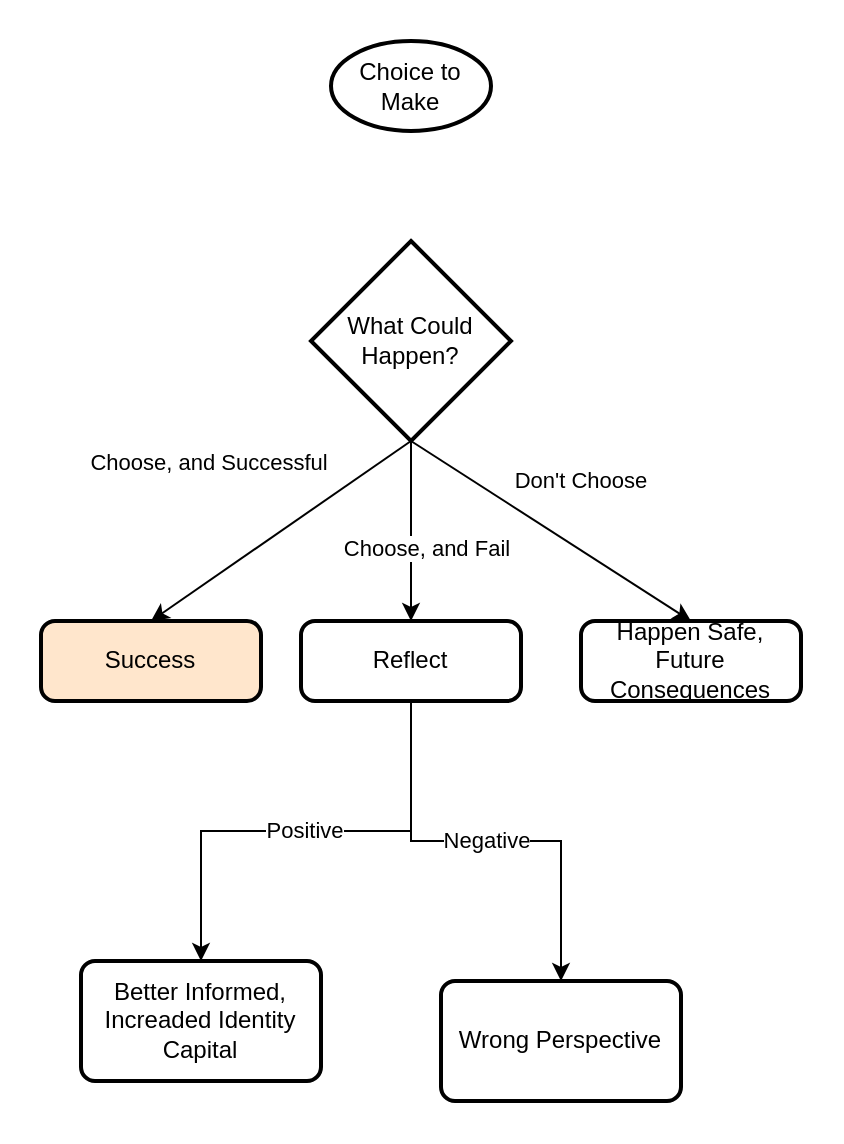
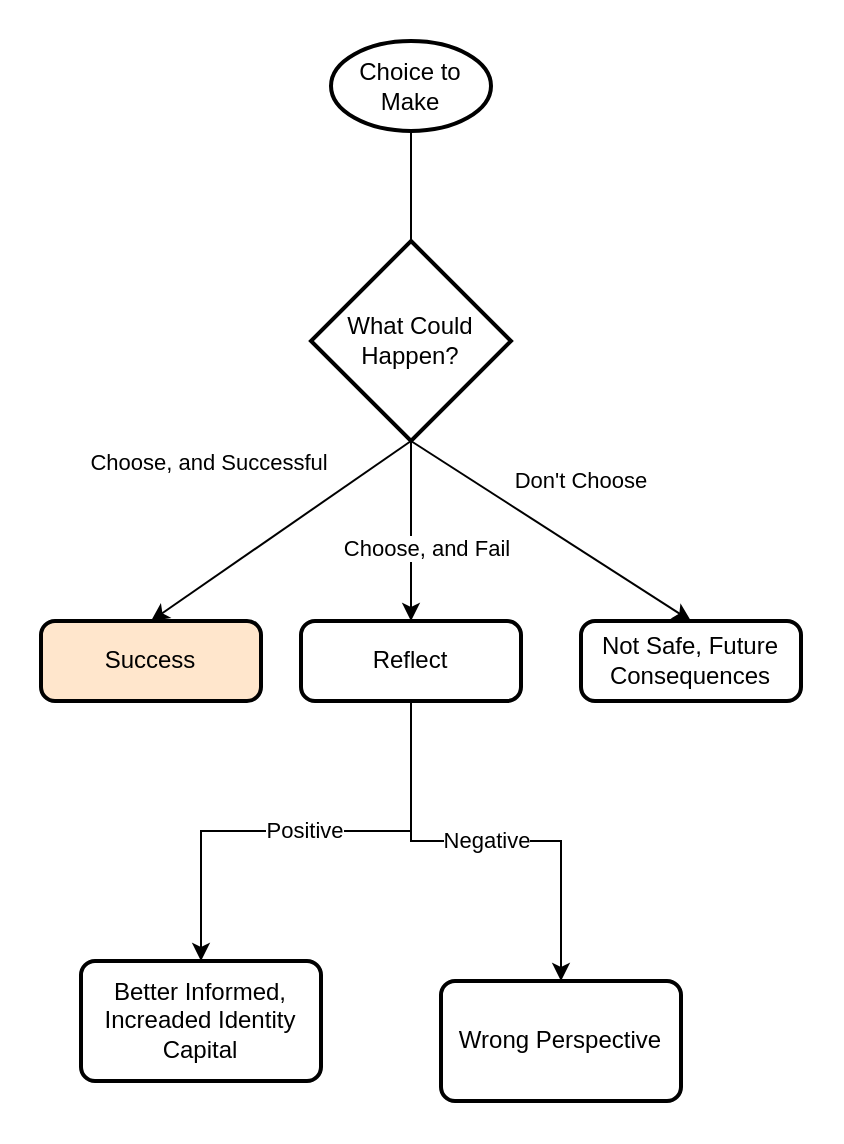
+ <mxCell id="9" value="" style="endArrow=none;html=1;rounded=0;entryX=0.5;entryY=0;entryDx=0;entryDy=0;entryPerimeter=0;exitX=0.5;exitY=1;exitDx=0;exitDy=0;exitPerimeter=0;" edge="1" parent="1" source="14" target="2"><mxGeometry width="50" height="50" relative="1" as="geometry"><mxPoint x="210" y="360" as="sourcePoint" /><mxPoint x="260" y="310" as="targetPoint" /></mxGeometry></mxCell>
- <mxCell id="10" value="Happen Safe, Future Consequences" style="rounded=1;whiteSpace=wrap;html=1;absoluteArcSize=1;arcSize=14;strokeWidth=2;" vertex="1" parent="1"><mxGeometry x="290" y="310" width="110" height="40" as="geometry" /></mxCell>
+ <mxCell id="10" value="Not Safe, Future Consequences" style="rounded=1;whiteSpace=wrap;html=1;absoluteArcSize=1;arcSize=14;strokeWidth=2;" vertex="1" parent="1"><mxGeometry x="290" y="310" width="110" height="40" as="geometry" /></mxCell>
